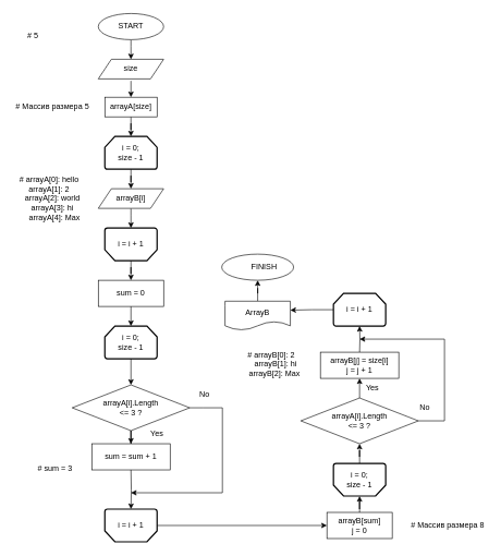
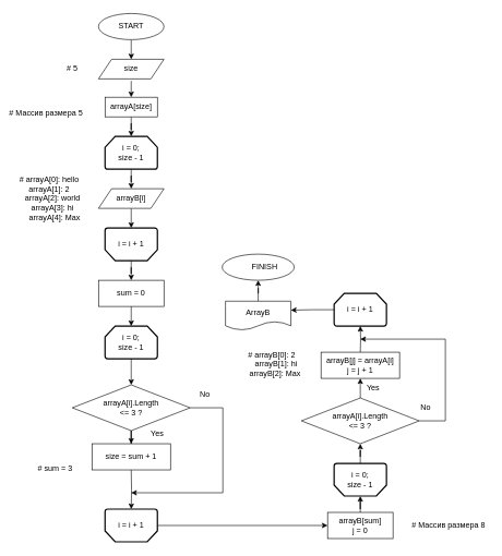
- <mxCell id="16" value="# 5" style="text;html=1;strokeColor=none;fillColor=none;align=center;verticalAlign=middle;whiteSpace=wrap;rounded=0;" parent="1" vertex="1"><mxGeometry x="20" y="40" width="60" height="30" as="geometry" /></mxCell>
+ <mxCell id="16" value="# 5" style="text;html=1;strokeColor=none;fillColor=none;align=center;verticalAlign=middle;whiteSpace=wrap;rounded=0;" parent="1" vertex="1"><mxGeometry x="80" y="90" width="60" height="30" as="geometry" /></mxCell>
- <mxCell id="18" value="# Массив размера 5" style="text;html=1;strokeColor=none;fillColor=none;align=center;verticalAlign=middle;whiteSpace=wrap;rounded=0;" parent="1" vertex="1"><mxGeometry x="20" y="148" width="120" height="30" as="geometry" /></mxCell>
+ <mxCell id="18" value="# Массив размера 5" style="text;html=1;strokeColor=none;fillColor=none;align=center;verticalAlign=middle;whiteSpace=wrap;rounded=0;" parent="1" vertex="1"><mxGeometry x="10" y="158" width="120" height="30" as="geometry" /></mxCell>
- <mxCell id="53" value="arrayB[j] = size[i]&lt;br&gt;j = j + 1" style="text;html=1;strokeColor=none;fillColor=none;align=center;verticalAlign=middle;whiteSpace=wrap;rounded=0;" parent="1" vertex="1"><mxGeometry x="490" y="543" width="120" height="30" as="geometry" /></mxCell>
+ <mxCell id="53" value="arrayB[j] = arrayA[i]&lt;br&gt;j = j + 1" style="text;html=1;strokeColor=none;fillColor=none;align=center;verticalAlign=middle;whiteSpace=wrap;rounded=0;" parent="1" vertex="1"><mxGeometry x="490" y="543" width="120" height="30" as="geometry" /></mxCell>
- <mxCell id="39" value="sum = sum + 1" style="text;html=1;strokeColor=none;fillColor=none;align=center;verticalAlign=middle;whiteSpace=wrap;rounded=0;" parent="1" vertex="1"><mxGeometry x="140" y="683" width="120" height="30" as="geometry" /></mxCell>
+ <mxCell id="39" value="size = sum + 1" style="text;html=1;strokeColor=none;fillColor=none;align=center;verticalAlign=middle;whiteSpace=wrap;rounded=0;" parent="1" vertex="1"><mxGeometry x="140" y="683" width="120" height="30" as="geometry" /></mxCell>
